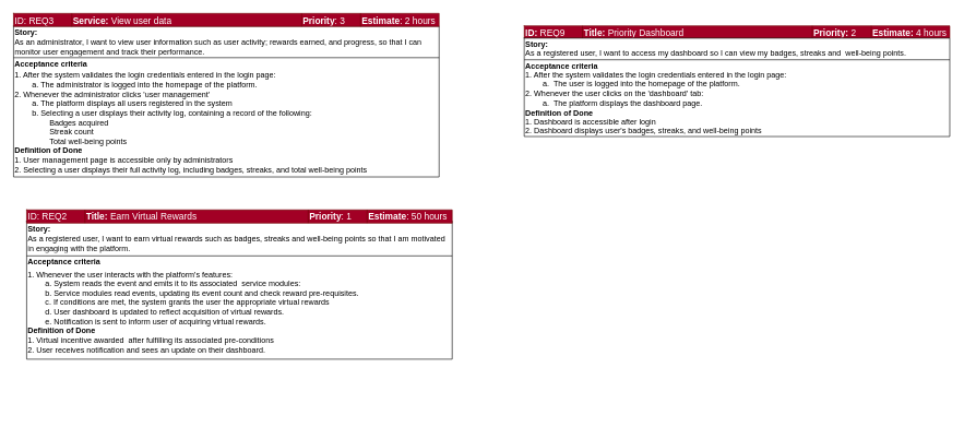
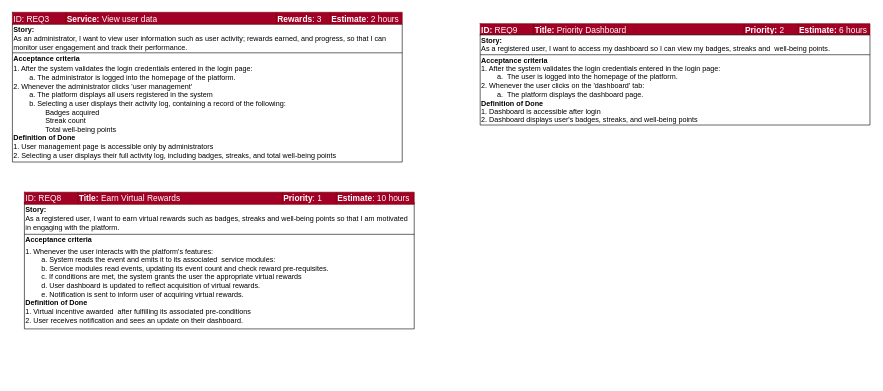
- <mxCell id="15" value="&lt;font&gt;&lt;b&gt;Priority&lt;/b&gt;: 3&lt;/font&gt;" style="shape=partialRectangle;html=1;whiteSpace=wrap;connectable=0;strokeColor=inherit;overflow=hidden;fillColor=none;top=0;left=0;bottom=0;right=0;pointerEvents=1;fontColor=#FFFFFF;align=left;fontSize=14;fontFamily=Arial;" vertex="1" parent="12"><mxGeometry x="440" width="90" height="20" as="geometry"><mxRectangle width="90" height="20" as="alternateBounds" /></mxGeometry></mxCell>
+ <mxCell id="15" value="&lt;font&gt;&lt;b&gt;Rewards&lt;/b&gt;: 3&lt;/font&gt;" style="shape=partialRectangle;html=1;whiteSpace=wrap;connectable=0;strokeColor=inherit;overflow=hidden;fillColor=none;top=0;left=0;bottom=0;right=0;pointerEvents=1;fontColor=#FFFFFF;align=left;fontSize=14;fontFamily=Arial;" vertex="1" parent="12"><mxGeometry x="440" width="90" height="20" as="geometry"><mxRectangle width="90" height="20" as="alternateBounds" /></mxGeometry></mxCell>
- <mxCell id="23" value="&lt;font style=&quot;font-size: 14px;&quot;&gt;&lt;b&gt;Estimate:&lt;/b&gt; 4 hours&lt;/font&gt;" style="shape=partialRectangle;html=1;whiteSpace=wrap;connectable=0;strokeColor=inherit;overflow=hidden;fillColor=none;top=0;left=0;bottom=0;right=0;pointerEvents=1;fontColor=#FFFFFF;align=left;fontFamily=Arial;" parent="19" vertex="1"><mxGeometry x="530" width="120" height="19" as="geometry"><mxRectangle width="120" height="19" as="alternateBounds" /></mxGeometry></mxCell>
+ <mxCell id="23" value="&lt;font style=&quot;font-size: 14px;&quot;&gt;&lt;b&gt;Estimate:&lt;/b&gt; 6 hours&lt;/font&gt;" style="shape=partialRectangle;html=1;whiteSpace=wrap;connectable=0;strokeColor=inherit;overflow=hidden;fillColor=none;top=0;left=0;bottom=0;right=0;pointerEvents=1;fontColor=#FFFFFF;align=left;fontFamily=Arial;" parent="19" vertex="1"><mxGeometry x="530" width="120" height="19" as="geometry"><mxRectangle width="120" height="19" as="alternateBounds" /></mxGeometry></mxCell>
- <mxCell id="42" value="ID: REQ2" style="shape=partialRectangle;html=1;whiteSpace=wrap;connectable=0;strokeColor=inherit;overflow=hidden;fillColor=none;top=0;left=0;bottom=0;right=0;pointerEvents=1;fontColor=#FFFFFF;align=left;fontSize=14;fontFamily=Arial;" vertex="1" parent="41"><mxGeometry width="89" height="20" as="geometry"><mxRectangle width="89" height="20" as="alternateBounds" /></mxGeometry></mxCell>
+ <mxCell id="42" value="ID: REQ8" style="shape=partialRectangle;html=1;whiteSpace=wrap;connectable=0;strokeColor=inherit;overflow=hidden;fillColor=none;top=0;left=0;bottom=0;right=0;pointerEvents=1;fontColor=#FFFFFF;align=left;fontSize=14;fontFamily=Arial;" vertex="1" parent="41"><mxGeometry width="89" height="20" as="geometry"><mxRectangle width="89" height="20" as="alternateBounds" /></mxGeometry></mxCell>
- <mxCell id="45" value="&lt;font style=&quot;font-size: 14px;&quot;&gt;&lt;b&gt;Estimate&lt;/b&gt;: 50 hours&lt;/font&gt;" style="shape=partialRectangle;html=1;whiteSpace=wrap;connectable=0;strokeColor=inherit;overflow=hidden;fillColor=none;top=0;left=0;bottom=0;right=0;pointerEvents=1;fontColor=#FFFFFF;align=left;fontFamily=Arial;" vertex="1" parent="41"><mxGeometry x="520" width="130" height="20" as="geometry"><mxRectangle width="130" height="20" as="alternateBounds" /></mxGeometry></mxCell>
+ <mxCell id="45" value="&lt;font style=&quot;font-size: 14px;&quot;&gt;&lt;b&gt;Estimate&lt;/b&gt;: 10 hours&lt;/font&gt;" style="shape=partialRectangle;html=1;whiteSpace=wrap;connectable=0;strokeColor=inherit;overflow=hidden;fillColor=none;top=0;left=0;bottom=0;right=0;pointerEvents=1;fontColor=#FFFFFF;align=left;fontFamily=Arial;" vertex="1" parent="41"><mxGeometry x="520" width="130" height="20" as="geometry"><mxRectangle width="130" height="20" as="alternateBounds" /></mxGeometry></mxCell>
